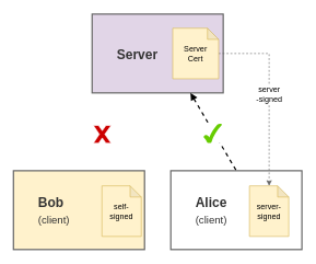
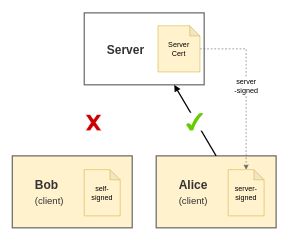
- <mxCell id="2" value="Server" style="rounded=0;whiteSpace=wrap;html=1;fontSize=20;fontStyle=1;align=left;spacingLeft=36;strokeWidth=2;fillColor=#e1d5e7;strokeColor=#666666;fontColor=#333333;" parent="1" vertex="1"><mxGeometry x="140" y="20.5" width="200" height="120" as="geometry" /></mxCell>
+ <mxCell id="2" value="Server" style="rounded=0;whiteSpace=wrap;html=1;fontSize=20;fontStyle=1;align=left;spacingLeft=36;strokeWidth=2;fillColor=#FFFFFF;strokeColor=#666666;fontColor=#333333;" parent="1" vertex="1"><mxGeometry x="140" y="20.5" width="200" height="120" as="geometry" /></mxCell>
- <mxCell id="5" value="" style="endArrow=none;html=1;exitX=0.75;exitY=1;exitDx=0;exitDy=0;entryX=0.5;entryY=0;entryDx=0;entryDy=0;strokeWidth=2;startArrow=block;startFill=1;endFill=0;dashed=1;" parent="1" source="2" target="3" edge="1"><mxGeometry width="50" height="50" relative="1" as="geometry"><mxPoint x="80" y="372" as="sourcePoint" /><mxPoint x="130" y="322" as="targetPoint" /></mxGeometry></mxCell>
+ <mxCell id="5" value="" style="endArrow=none;html=1;exitX=0.75;exitY=1;exitDx=0;exitDy=0;entryX=0.5;entryY=0;entryDx=0;entryDy=0;strokeWidth=2;startArrow=block;startFill=1;endFill=0;" parent="1" source="2" target="3" edge="1"><mxGeometry width="50" height="50" relative="1" as="geometry"><mxPoint x="80" y="372" as="sourcePoint" /><mxPoint x="130" y="322" as="targetPoint" /></mxGeometry></mxCell>
- <mxCell id="3" value="Alice&lt;br&gt;&lt;span style=&quot;font-size: 16px ; font-weight: 400&quot;&gt;(client)&lt;/span&gt;" style="rounded=0;whiteSpace=wrap;html=1;fontSize=20;fontStyle=1;align=left;spacingLeft=36;strokeWidth=2;fillColor=#FFFFFF;strokeColor=#666666;fontColor=#333333;" parent="1" vertex="1"><mxGeometry x="260" y="259" width="200" height="120" as="geometry" /></mxCell>
+ <mxCell id="3" value="Alice&lt;br&gt;&lt;span style=&quot;font-size: 16px ; font-weight: 400&quot;&gt;(client)&lt;/span&gt;" style="rounded=0;whiteSpace=wrap;html=1;fontSize=20;fontStyle=1;align=left;spacingLeft=36;strokeWidth=2;fillColor=#fff2cc;strokeColor=#666666;fontColor=#333333;" parent="1" vertex="1"><mxGeometry x="260" y="259" width="200" height="120" as="geometry" /></mxCell>
- <mxCell id="6" value="self-signed" style="shape=note;whiteSpace=wrap;html=1;backgroundOutline=1;darkOpacity=0.05;size=17;fillColor=#fff2cc;strokeColor=#d6b656;" parent="1" vertex="1"><mxGeometry x="155" y="282" width="60" height="77" as="geometry" /></mxCell>
+ <mxCell id="6" value="self-signed" style="shape=note;whiteSpace=wrap;html=1;backgroundOutline=1;darkOpacity=0.05;size=17;fillColor=#fff2cc;strokeColor=#d6b656;" parent="1" vertex="1"><mxGeometry x="140" y="282" width="60" height="77" as="geometry" /></mxCell>
